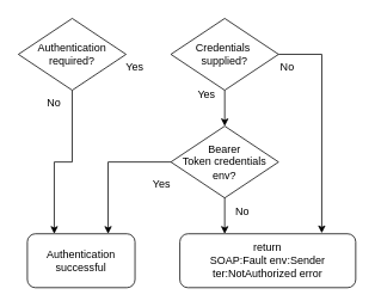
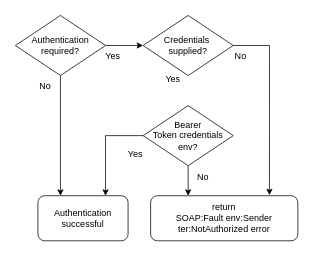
+ <mxCell id="2" value="" style="edgeStyle=orthogonalEdgeStyle;rounded=0;orthogonalLoop=1;jettySize=auto;html=1;" edge="1" parent="1" source="4" target="6"><mxGeometry relative="1" as="geometry" /></mxCell>
- <mxCell id="5" value="" style="edgeStyle=orthogonalEdgeStyle;rounded=0;orthogonalLoop=1;jettySize=auto;html=1;" edge="1" parent="1" source="6" target="8"><mxGeometry relative="1" as="geometry" /></mxCell>
- <mxCell id="9" value="Authentication successful" style="rounded=1;whiteSpace=wrap;html=1;" vertex="1" parent="1"><mxGeometry x="30" y="260" width="120" height="60" as="geometry" /></mxCell>
+ <mxCell id="9" value="Authentication successful" style="rounded=1;whiteSpace=wrap;html=1;" vertex="1" parent="1"><mxGeometry x="50" y="260" width="120" height="60" as="geometry" /></mxCell>
